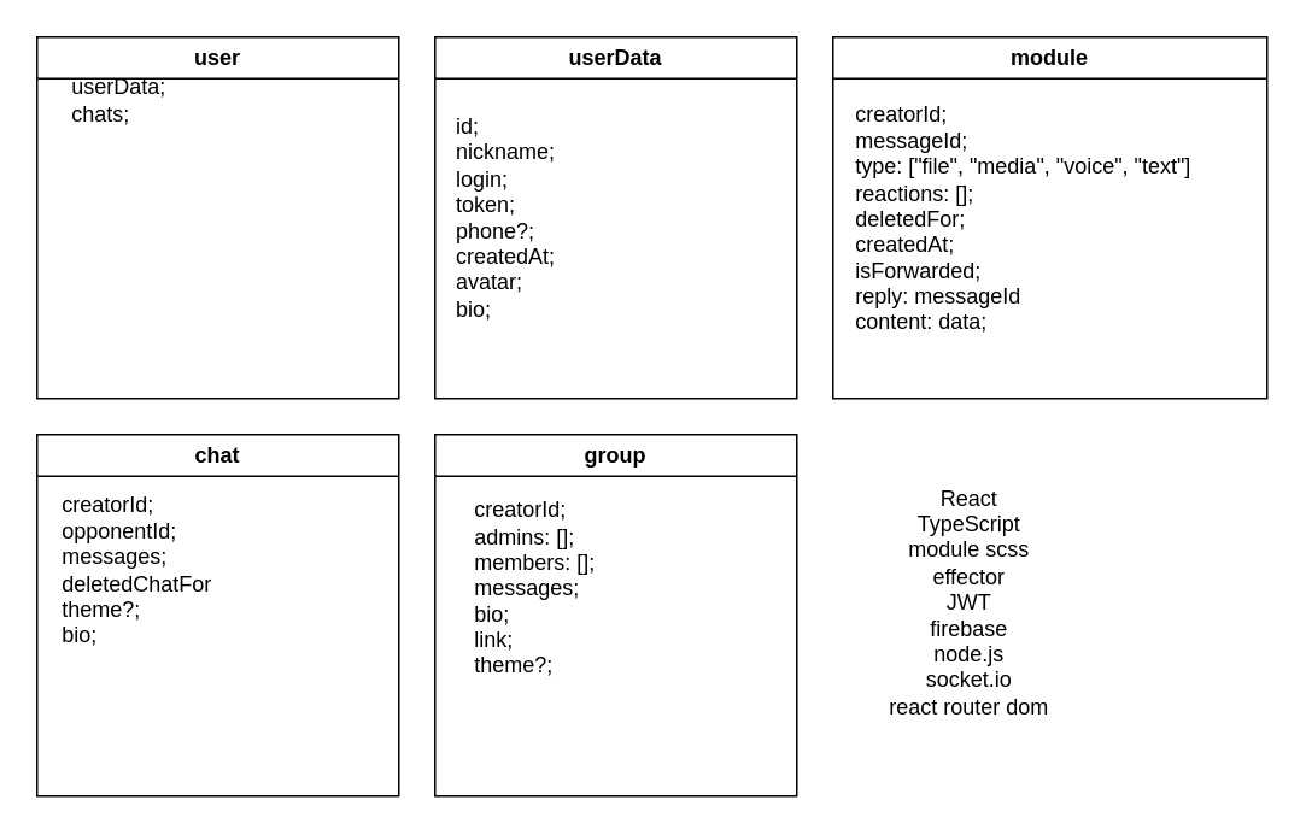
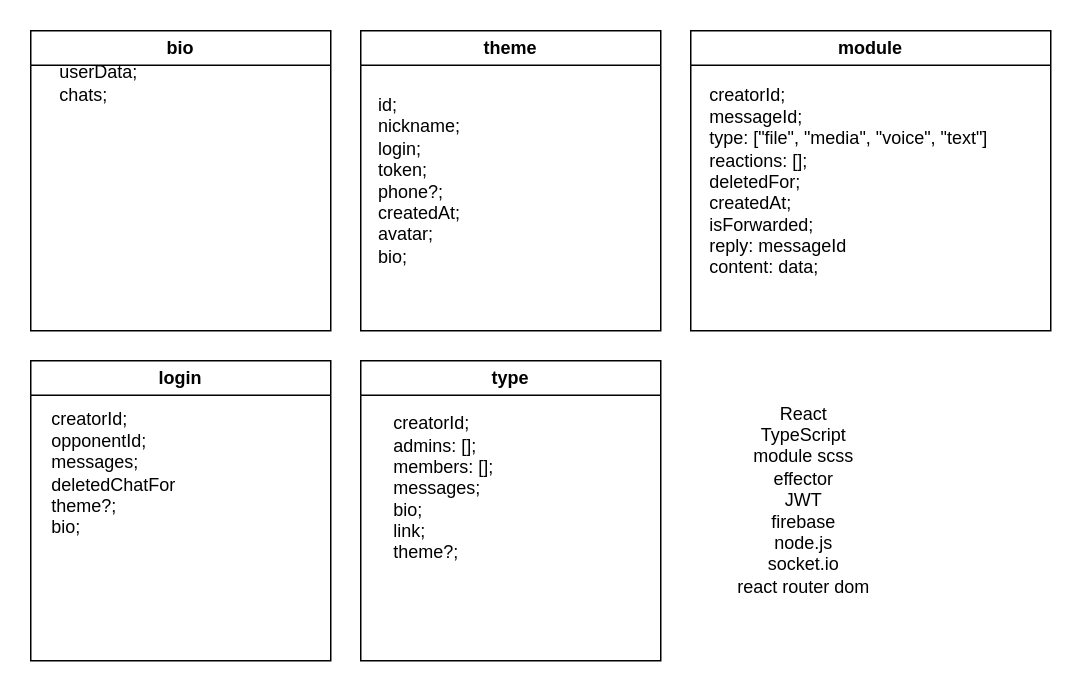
- <mxCell id="2" value="user" style="swimlane;whiteSpace=wrap;html=1;" vertex="1" parent="1"><mxGeometry x="20" y="20" width="200" height="200" as="geometry" /></mxCell>
+ <mxCell id="2" value="bio" style="swimlane;whiteSpace=wrap;html=1;" vertex="1" parent="1"><mxGeometry x="20" y="20" width="200" height="200" as="geometry" /></mxCell>
- <mxCell id="4" value="userData" style="swimlane;whiteSpace=wrap;html=1;" vertex="1" parent="1"><mxGeometry x="240" y="20" width="200" height="200" as="geometry" /></mxCell>
+ <mxCell id="4" value="theme" style="swimlane;whiteSpace=wrap;html=1;" vertex="1" parent="1"><mxGeometry x="240" y="20" width="200" height="200" as="geometry" /></mxCell>
- <mxCell id="6" value="chat" style="swimlane;whiteSpace=wrap;html=1;" vertex="1" parent="1"><mxGeometry x="20" y="240" width="200" height="200" as="geometry" /></mxCell>
+ <mxCell id="6" value="login" style="swimlane;whiteSpace=wrap;html=1;" vertex="1" parent="1"><mxGeometry x="20" y="240" width="200" height="200" as="geometry" /></mxCell>
- <mxCell id="8" value="group" style="swimlane;whiteSpace=wrap;html=1;" vertex="1" parent="1"><mxGeometry x="240" y="240" width="200" height="200" as="geometry" /></mxCell>
+ <mxCell id="8" value="type" style="swimlane;whiteSpace=wrap;html=1;" vertex="1" parent="1"><mxGeometry x="240" y="240" width="200" height="200" as="geometry" /></mxCell>
